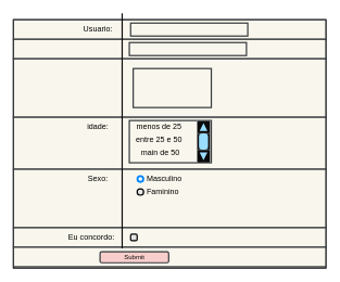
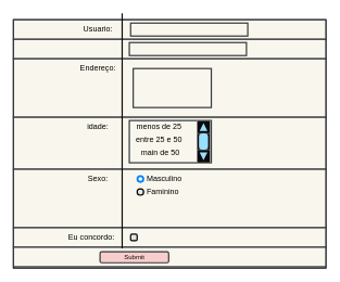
+ <mxCell id="12" value="Endereço:" style="text;html=1;strokeColor=none;fillColor=none;align=center;verticalAlign=middle;whiteSpace=wrap;rounded=0;strokeWidth=2;fontColor=#000000;" vertex="1" parent="1"><mxGeometry x="120" y="90" width="60" height="30" as="geometry" /></mxCell>
